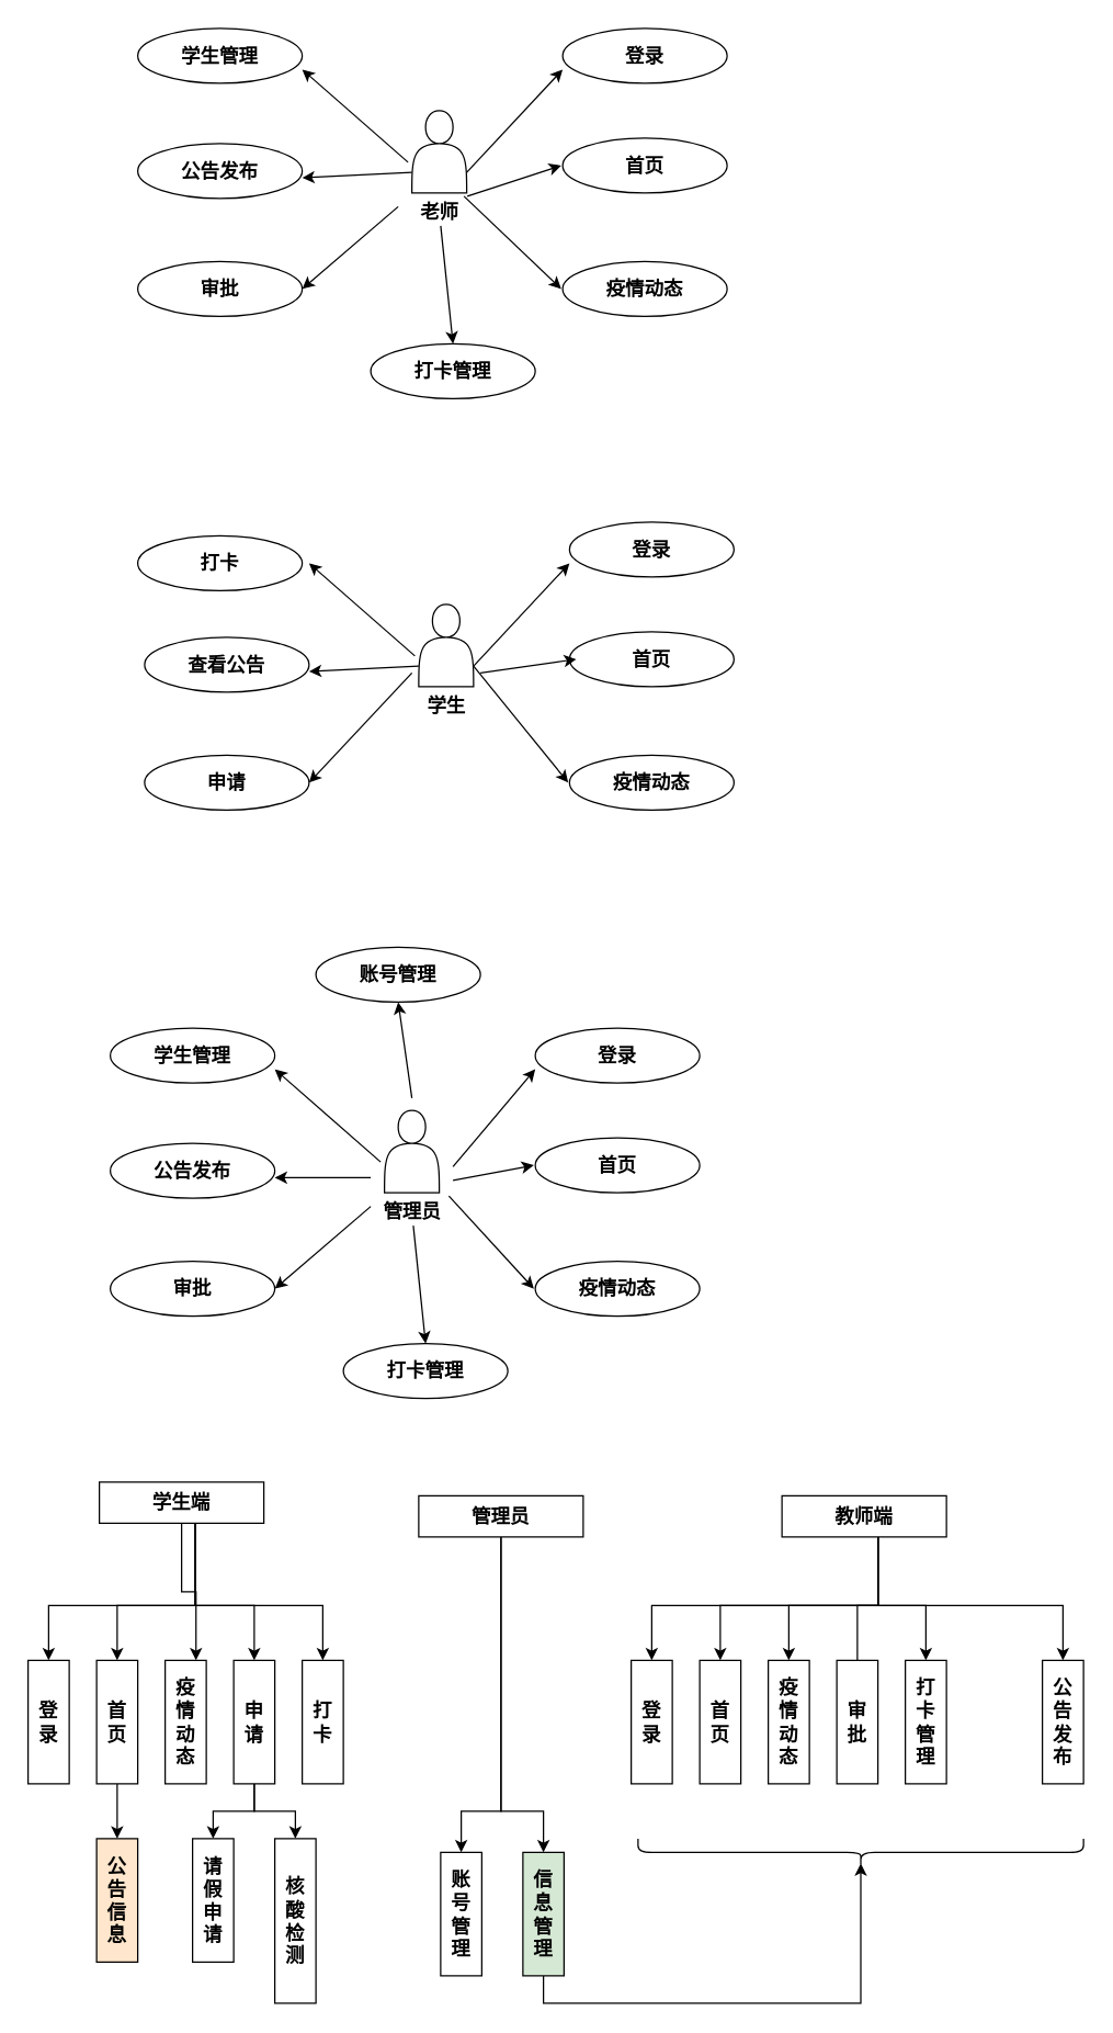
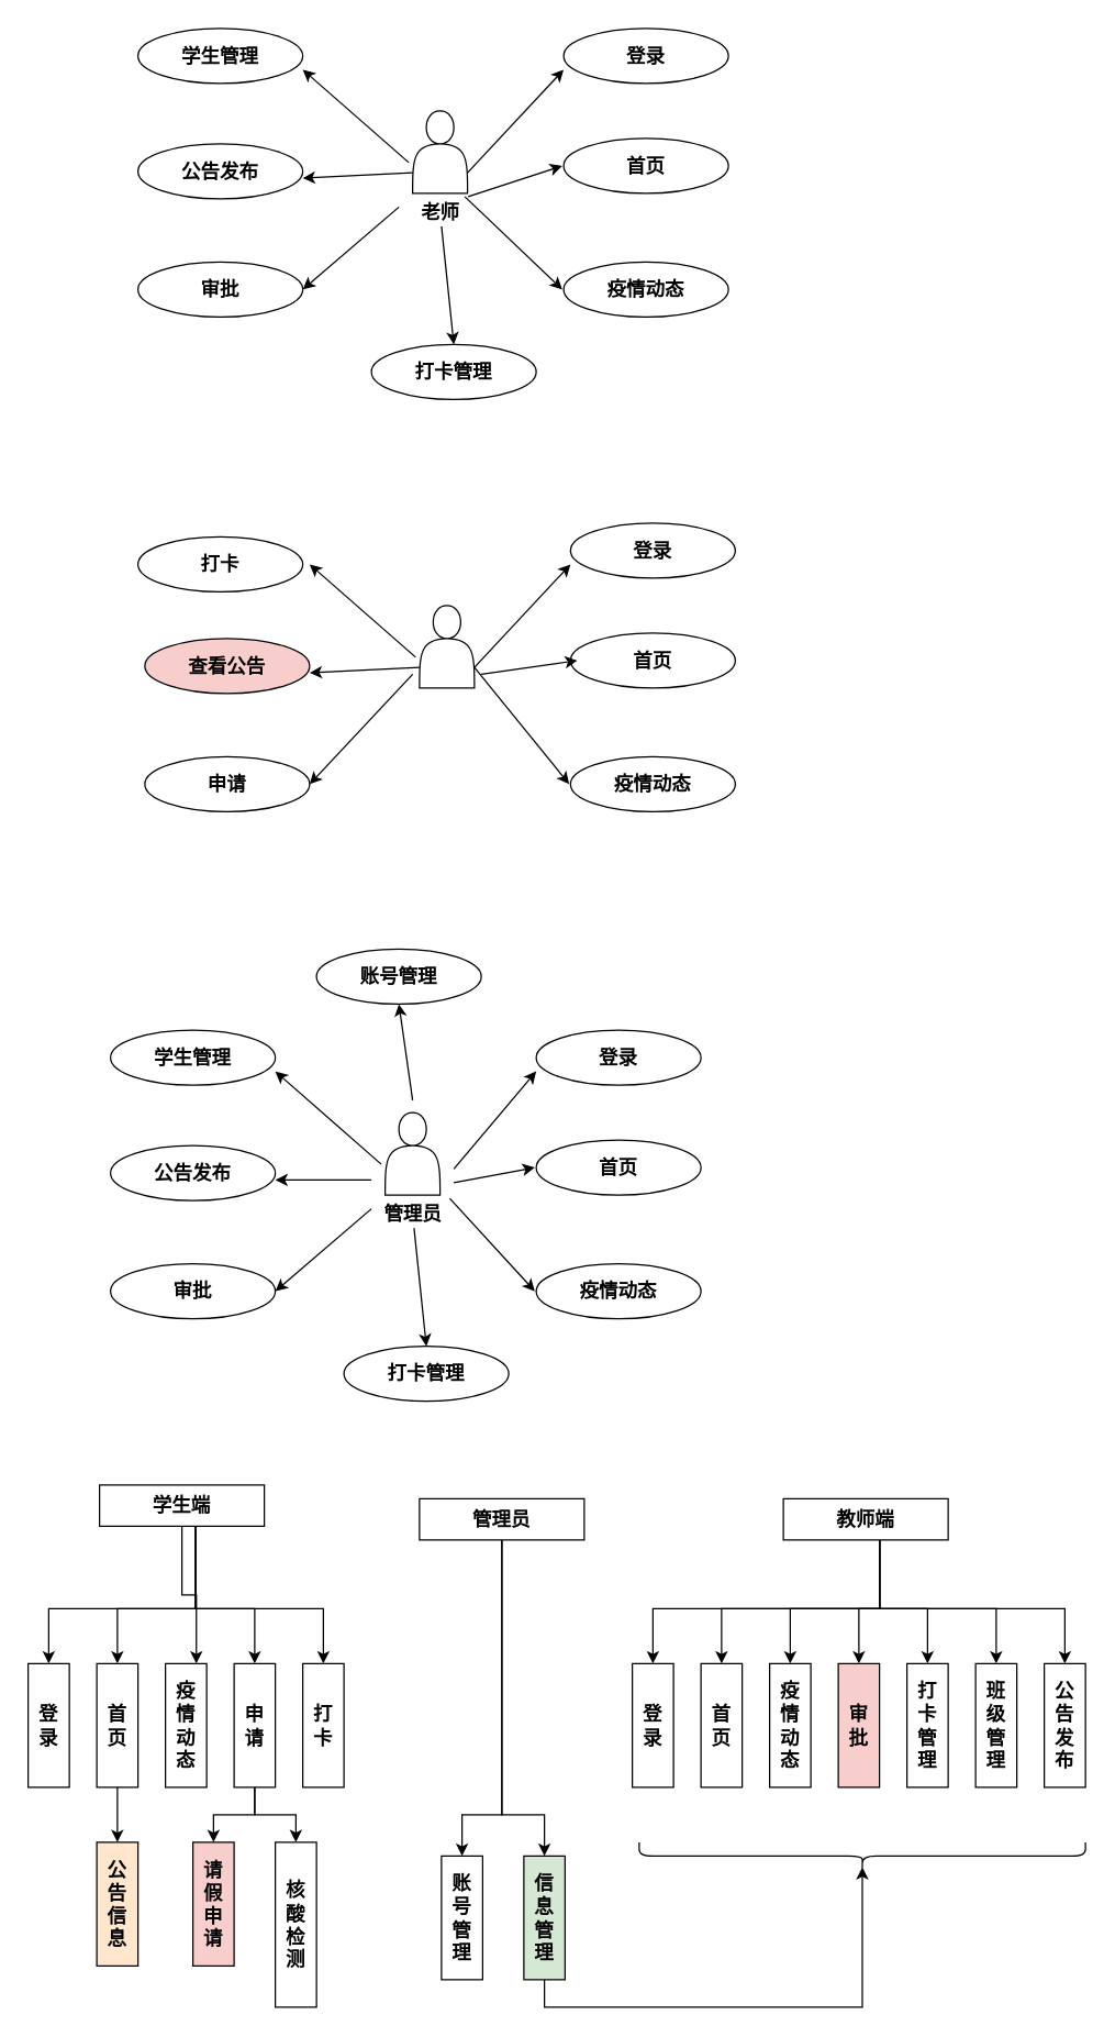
- <mxCell id="23" value="&lt;b&gt;查看公告&lt;/b&gt;" style="ellipse;whiteSpace=wrap;html=1;fontSize=14;" vertex="1" parent="1"><mxGeometry x="105" y="464" width="120" height="40" as="geometry" /></mxCell>
+ <mxCell id="23" value="&lt;b&gt;查看公告&lt;/b&gt;" style="ellipse;whiteSpace=wrap;html=1;fontSize=14;fillColor=#f8cecc;" vertex="1" parent="1"><mxGeometry x="105" y="464" width="120" height="40" as="geometry" /></mxCell>
- <mxCell id="19" value="&lt;b&gt;学生&lt;/b&gt;" style="text;html=1;align=center;verticalAlign=middle;resizable=0;points=[];autosize=1;strokeColor=none;fillColor=none;fontSize=14;" vertex="1" parent="1"><mxGeometry x="305" y="504" width="40" height="20" as="geometry" /></mxCell>
+ <mxCell id="63" style="edgeStyle=orthogonalEdgeStyle;rounded=0;orthogonalLoop=1;jettySize=auto;html=1;entryX=0.5;entryY=0;entryDx=0;entryDy=0;fontSize=14;" edge="1" parent="1" source="66" target="80"><mxGeometry relative="1" as="geometry"><Array as="points"><mxPoint x="640" y="1170" /><mxPoint x="725" y="1170" /></Array></mxGeometry></mxCell>
- <mxCell id="65" style="edgeStyle=orthogonalEdgeStyle;rounded=0;orthogonalLoop=1;jettySize=auto;html=1;entryX=0.5;entryY=0;entryDx=0;entryDy=0;fontSize=14;endArrow=none;" edge="1" parent="1" source="66" target="78"><mxGeometry relative="1" as="geometry"><Array as="points"><mxPoint x="640" y="1170" /><mxPoint x="625" y="1170" /></Array></mxGeometry></mxCell>
+ <mxCell id="65" style="edgeStyle=orthogonalEdgeStyle;rounded=0;orthogonalLoop=1;jettySize=auto;html=1;entryX=0.5;entryY=0;entryDx=0;entryDy=0;fontSize=14;" edge="1" parent="1" source="66" target="78"><mxGeometry relative="1" as="geometry"><Array as="points"><mxPoint x="640" y="1170" /><mxPoint x="625" y="1170" /></Array></mxGeometry></mxCell>
- <mxCell id="78" value="&lt;b&gt;审 批&lt;/b&gt;" style="rounded=0;whiteSpace=wrap;html=1;fontSize=14;" vertex="1" parent="1"><mxGeometry x="610" y="1210" width="30" height="90" as="geometry" /></mxCell>
+ <mxCell id="78" value="&lt;b&gt;审 批&lt;/b&gt;" style="rounded=0;whiteSpace=wrap;html=1;fontSize=14;fillColor=#f8cecc;" vertex="1" parent="1"><mxGeometry x="610" y="1210" width="30" height="90" as="geometry" /></mxCell>
+ <mxCell id="80" value="&lt;b&gt;班 级 管 理&lt;/b&gt;" style="rounded=0;whiteSpace=wrap;html=1;fontSize=14;" vertex="1" parent="1"><mxGeometry x="710" y="1210" width="30" height="90" as="geometry" /></mxCell>
- <mxCell id="82" value="&lt;b&gt;请 假 申 请&lt;/b&gt;" style="rounded=0;whiteSpace=wrap;html=1;fontSize=14;" vertex="1" parent="1"><mxGeometry x="140" y="1340" width="30" height="90" as="geometry" /></mxCell>
+ <mxCell id="82" value="&lt;b&gt;请 假 申 请&lt;/b&gt;" style="rounded=0;whiteSpace=wrap;html=1;fontSize=14;fillColor=#f8cecc;" vertex="1" parent="1"><mxGeometry x="140" y="1340" width="30" height="90" as="geometry" /></mxCell>
